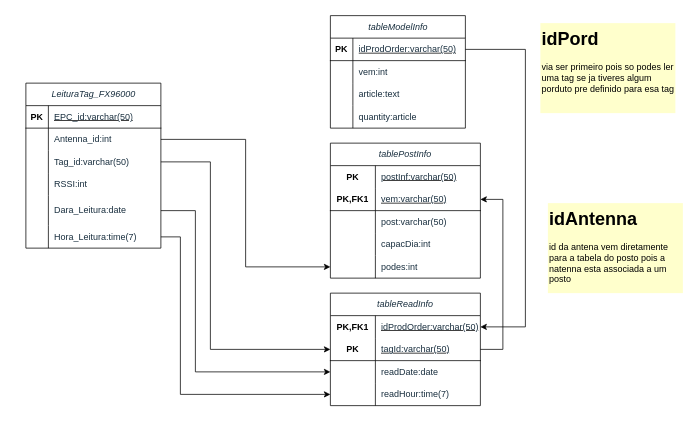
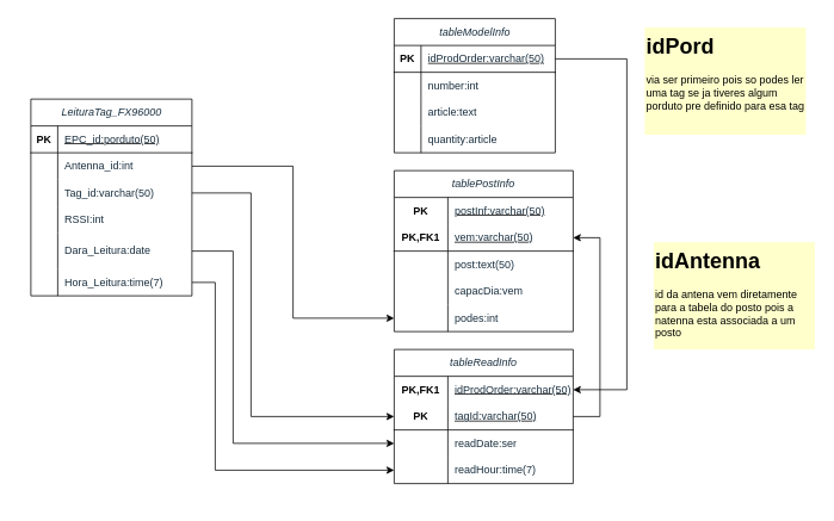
- <mxCell id="32" value="&lt;span style=&quot;color: rgb(24, 46, 62); text-wrap: nowrap;&quot;&gt;vem:int&lt;/span&gt;" style="shape=partialRectangle;connectable=0;fillColor=none;top=0;left=0;bottom=0;right=0;align=left;spacingLeft=6;overflow=hidden;whiteSpace=wrap;html=1;" vertex="1" parent="30"><mxGeometry x="30" width="150" height="30" as="geometry"><mxRectangle width="150" height="30" as="alternateBounds" /></mxGeometry></mxCell>
+ <mxCell id="32" value="&lt;span style=&quot;color: rgb(24, 46, 62); text-wrap: nowrap;&quot;&gt;number:int&lt;/span&gt;" style="shape=partialRectangle;connectable=0;fillColor=none;top=0;left=0;bottom=0;right=0;align=left;spacingLeft=6;overflow=hidden;whiteSpace=wrap;html=1;" vertex="1" parent="30"><mxGeometry x="30" width="150" height="30" as="geometry"><mxRectangle width="150" height="30" as="alternateBounds" /></mxGeometry></mxCell>
- <mxCell id="6" value="&lt;span style=&quot;color: rgb(24, 46, 62); font-weight: 400; text-wrap: nowrap;&quot;&gt;EPC_id:varchar(50)&lt;/span&gt;" style="shape=partialRectangle;connectable=0;fillColor=none;top=0;left=0;bottom=0;right=0;align=left;spacingLeft=6;fontStyle=5;overflow=hidden;whiteSpace=wrap;html=1;" vertex="1" parent="4"><mxGeometry x="30" width="150" height="30" as="geometry"><mxRectangle width="150" height="30" as="alternateBounds" /></mxGeometry></mxCell>
+ <mxCell id="6" value="&lt;span style=&quot;color: rgb(24, 46, 62); font-weight: 400; text-wrap: nowrap;&quot;&gt;EPC_id:porduto(50)&lt;/span&gt;" style="shape=partialRectangle;connectable=0;fillColor=none;top=0;left=0;bottom=0;right=0;align=left;spacingLeft=6;fontStyle=5;overflow=hidden;whiteSpace=wrap;html=1;" vertex="1" parent="4"><mxGeometry x="30" width="150" height="30" as="geometry"><mxRectangle width="150" height="30" as="alternateBounds" /></mxGeometry></mxCell>
- <mxCell id="48" value="&lt;span style=&quot;color: rgb(24, 46, 62); text-wrap: nowrap;&quot;&gt;post:varchar(50)&lt;/span&gt;" style="shape=partialRectangle;connectable=0;fillColor=none;top=0;left=0;bottom=0;right=0;align=left;spacingLeft=6;overflow=hidden;whiteSpace=wrap;html=1;" vertex="1" parent="46"><mxGeometry x="60" width="140" height="30" as="geometry"><mxRectangle width="140" height="30" as="alternateBounds" /></mxGeometry></mxCell>
+ <mxCell id="48" value="&lt;span style=&quot;color: rgb(24, 46, 62); text-wrap: nowrap;&quot;&gt;post:text(50)&lt;/span&gt;" style="shape=partialRectangle;connectable=0;fillColor=none;top=0;left=0;bottom=0;right=0;align=left;spacingLeft=6;overflow=hidden;whiteSpace=wrap;html=1;" vertex="1" parent="46"><mxGeometry x="60" width="140" height="30" as="geometry"><mxRectangle width="140" height="30" as="alternateBounds" /></mxGeometry></mxCell>
- <mxCell id="51" value="&lt;span style=&quot;color: rgb(24, 46, 62); text-wrap: nowrap;&quot;&gt;capacDia:int&lt;/span&gt;" style="shape=partialRectangle;connectable=0;fillColor=none;top=0;left=0;bottom=0;right=0;align=left;spacingLeft=6;overflow=hidden;whiteSpace=wrap;html=1;" vertex="1" parent="49"><mxGeometry x="60" width="140" height="30" as="geometry"><mxRectangle width="140" height="30" as="alternateBounds" /></mxGeometry></mxCell>
+ <mxCell id="51" value="&lt;span style=&quot;color: rgb(24, 46, 62); text-wrap: nowrap;&quot;&gt;capacDia:vem&lt;/span&gt;" style="shape=partialRectangle;connectable=0;fillColor=none;top=0;left=0;bottom=0;right=0;align=left;spacingLeft=6;overflow=hidden;whiteSpace=wrap;html=1;" vertex="1" parent="49"><mxGeometry x="60" width="140" height="30" as="geometry"><mxRectangle width="140" height="30" as="alternateBounds" /></mxGeometry></mxCell>
- <mxCell id="65" value="&lt;span style=&quot;color: rgb(24, 46, 62); text-wrap: nowrap;&quot;&gt;readDate:date&lt;/span&gt;" style="shape=partialRectangle;connectable=0;fillColor=none;top=0;left=0;bottom=0;right=0;align=left;spacingLeft=6;overflow=hidden;whiteSpace=wrap;html=1;" vertex="1" parent="63"><mxGeometry x="60" width="140" height="30" as="geometry"><mxRectangle width="140" height="30" as="alternateBounds" /></mxGeometry></mxCell>
+ <mxCell id="65" value="&lt;span style=&quot;color: rgb(24, 46, 62); text-wrap: nowrap;&quot;&gt;readDate:ser&lt;/span&gt;" style="shape=partialRectangle;connectable=0;fillColor=none;top=0;left=0;bottom=0;right=0;align=left;spacingLeft=6;overflow=hidden;whiteSpace=wrap;html=1;" vertex="1" parent="63"><mxGeometry x="60" width="140" height="30" as="geometry"><mxRectangle width="140" height="30" as="alternateBounds" /></mxGeometry></mxCell>
